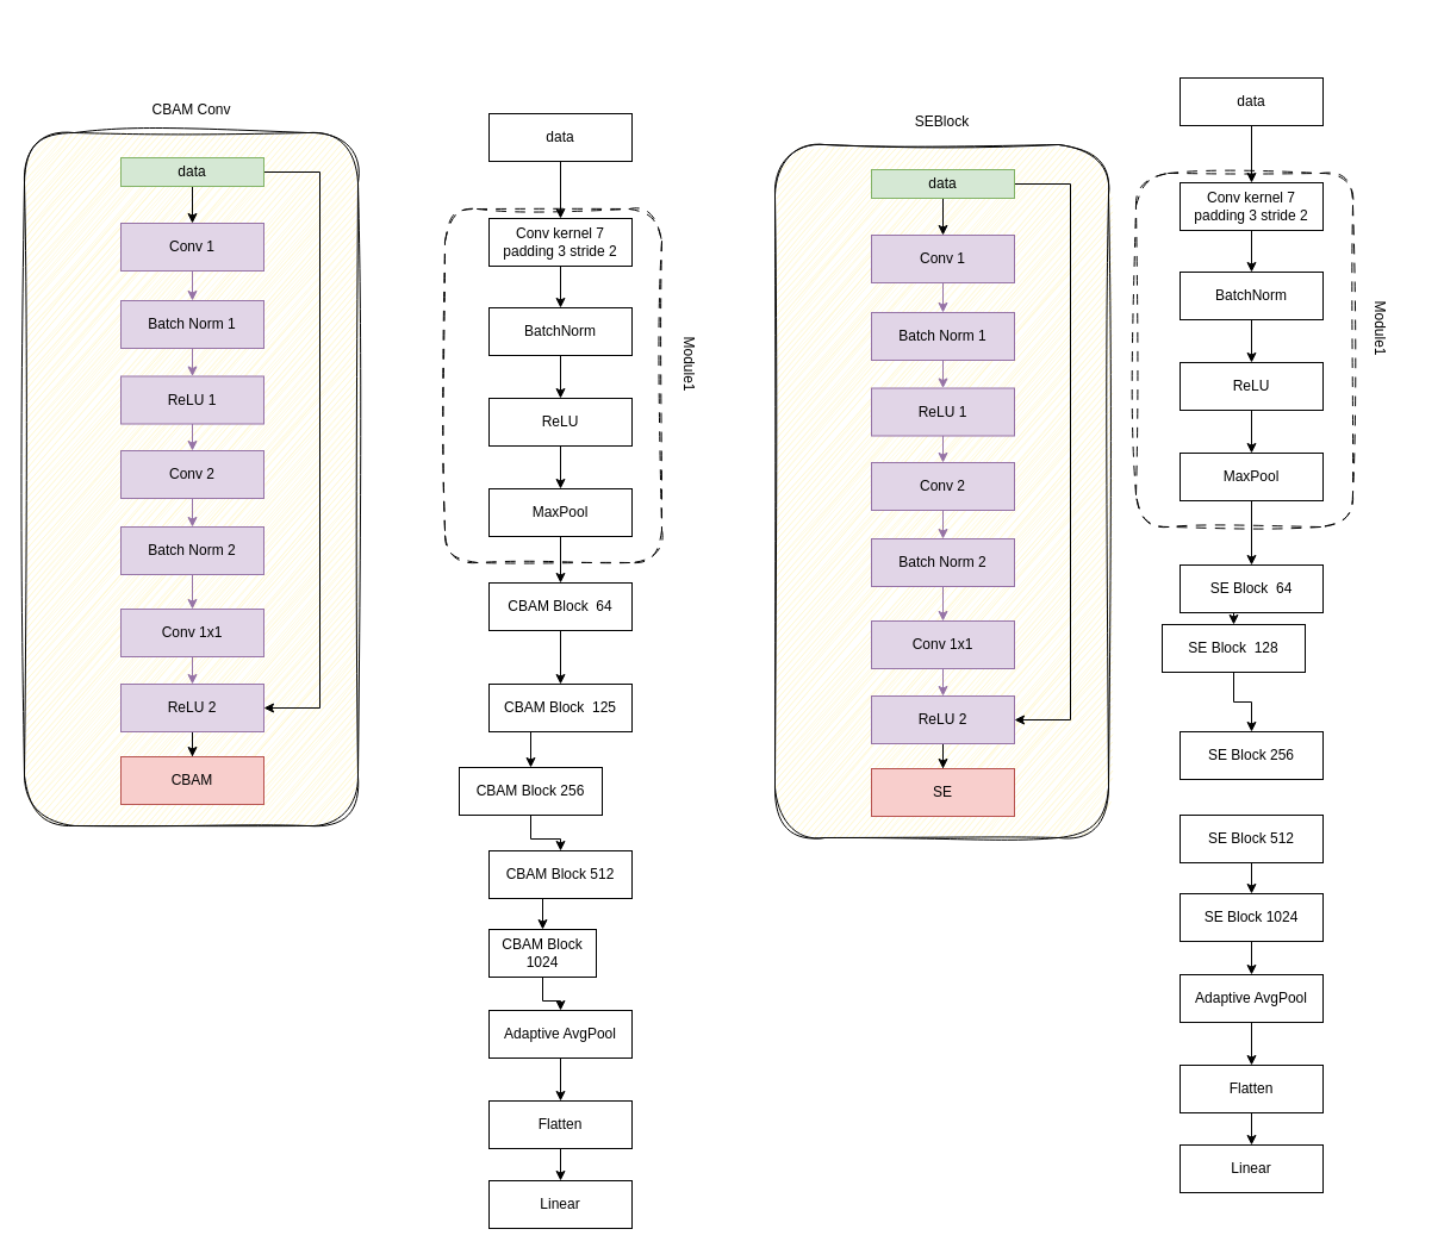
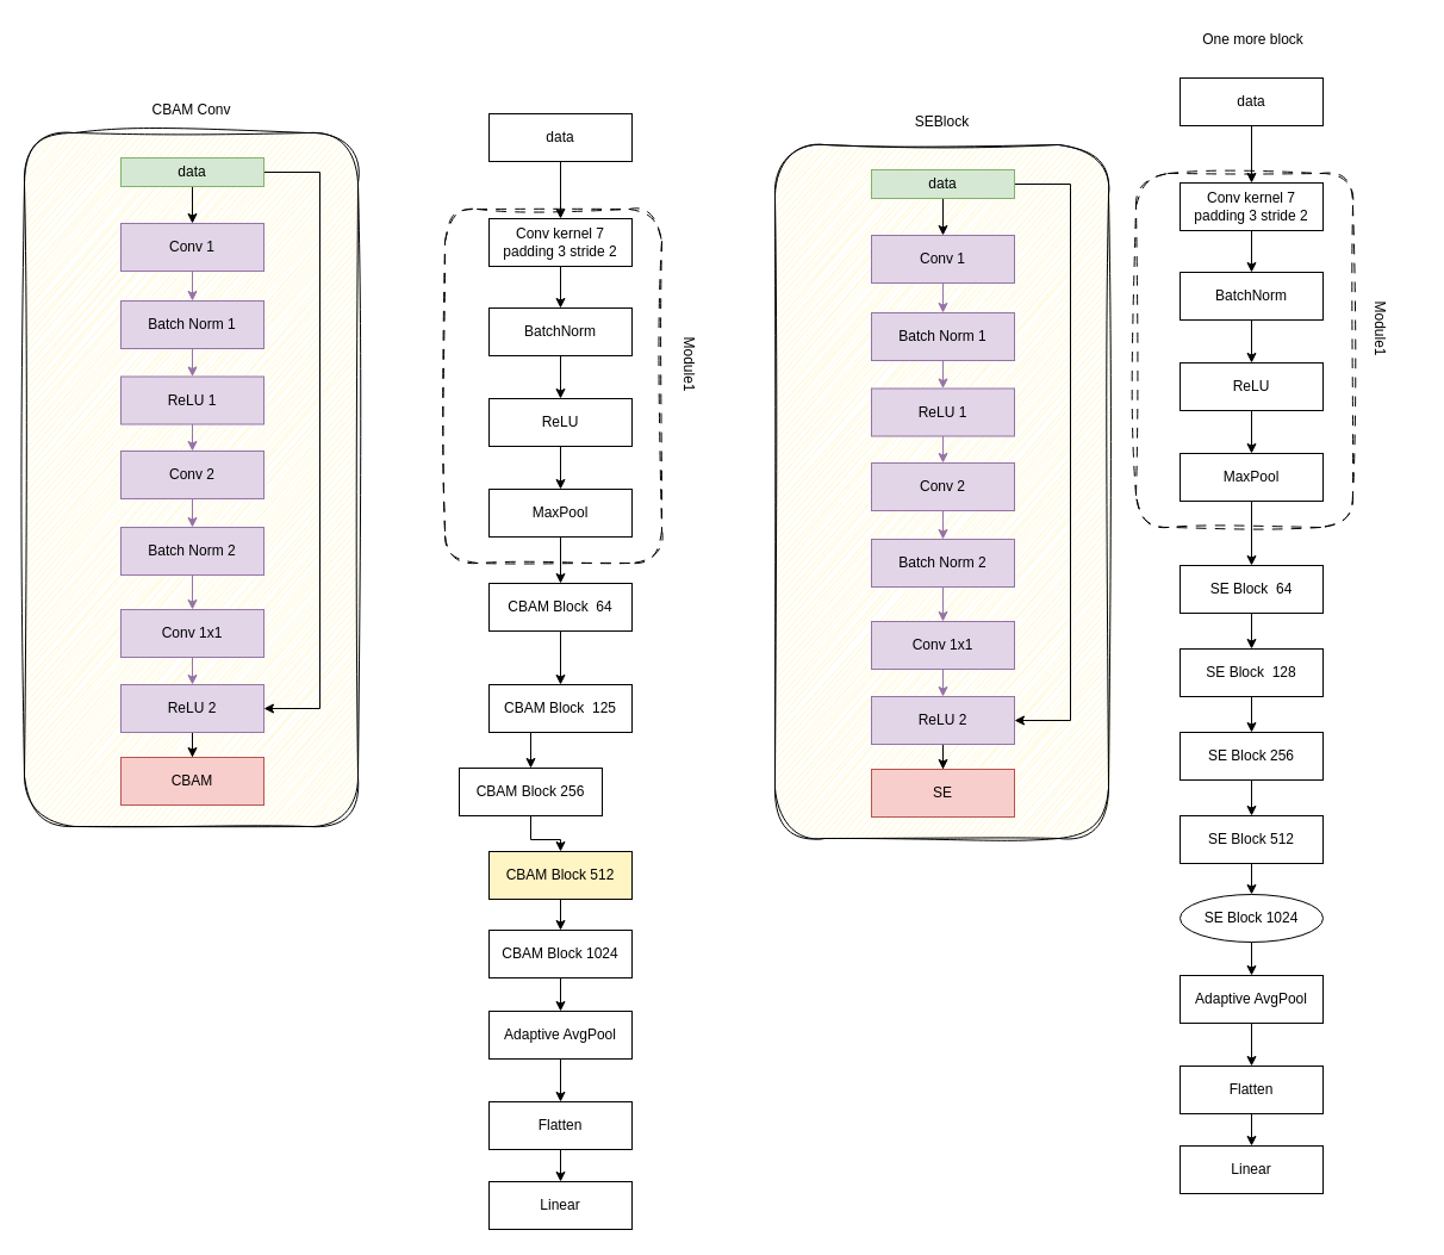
+ <mxCell id="96" value="&lt;div&gt;One more block&lt;/div&gt;" style="text;html=1;align=center;verticalAlign=middle;resizable=1;points=[];autosize=1;strokeColor=none;fillColor=none;movable=1;rotatable=1;deletable=1;editable=1;locked=0;connectable=1;" vertex="1" parent="1"><mxGeometry x="999" y="20" width="103" height="26" as="geometry" /></mxCell>
- <mxCell id="89" value="SE Block&amp;nbsp; 128" style="rounded=0;whiteSpace=wrap;html=1;movable=1;resizable=1;rotatable=1;deletable=1;editable=1;locked=0;connectable=1;" vertex="1" parent="1"><mxGeometry x="975" y="524" width="120" height="40" as="geometry" /></mxCell>
+ <mxCell id="89" value="SE Block&amp;nbsp; 128" style="rounded=0;whiteSpace=wrap;html=1;movable=1;resizable=1;rotatable=1;deletable=1;editable=1;locked=0;connectable=1;" vertex="1" parent="1"><mxGeometry x="990" y="544" width="120" height="40" as="geometry" /></mxCell>
+ <mxCell id="90" style="edgeStyle=orthogonalEdgeStyle;rounded=0;orthogonalLoop=1;jettySize=auto;html=1;exitX=0.5;exitY=1;exitDx=0;exitDy=0;movable=1;resizable=1;rotatable=1;deletable=1;editable=1;locked=0;connectable=1;" edge="1" parent="1" source="91" target="93"><mxGeometry relative="1" as="geometry" /></mxCell>
- <mxCell id="46" value="CBAM Block 512" style="rounded=0;whiteSpace=wrap;html=1;movable=1;resizable=1;rotatable=1;deletable=1;editable=1;locked=0;connectable=1;" vertex="1" parent="1"><mxGeometry x="410" y="714" width="120" height="40" as="geometry" /></mxCell>
+ <mxCell id="46" value="CBAM Block 512" style="rounded=0;whiteSpace=wrap;html=1;movable=1;resizable=1;rotatable=1;deletable=1;editable=1;locked=0;connectable=1;fillColor=#fff4c3;" vertex="1" parent="1"><mxGeometry x="410" y="714" width="120" height="40" as="geometry" /></mxCell>
- <mxCell id="95" value="SE Block 1024" style="rounded=0;whiteSpace=wrap;html=1;movable=1;resizable=1;rotatable=1;deletable=1;editable=1;locked=0;connectable=1;" vertex="1" parent="1"><mxGeometry x="990" y="750" width="120" height="40" as="geometry" /></mxCell>
+ <mxCell id="95" value="SE Block 1024" style="ellipse;whiteSpace=wrap;html=1;movable=1;resizable=1;rotatable=1;deletable=1;editable=1;locked=0;connectable=1;" vertex="1" parent="1"><mxGeometry x="990" y="750" width="120" height="40" as="geometry" /></mxCell>
- <mxCell id="48" value="CBAM Block 1024" style="rounded=0;whiteSpace=wrap;html=1;movable=1;resizable=1;rotatable=1;deletable=1;editable=1;locked=0;connectable=1;" vertex="1" parent="1"><mxGeometry x="410" y="780" width="90" height="40" as="geometry" /></mxCell>
+ <mxCell id="48" value="CBAM Block 1024" style="rounded=0;whiteSpace=wrap;html=1;movable=1;resizable=1;rotatable=1;deletable=1;editable=1;locked=0;connectable=1;" vertex="1" parent="1"><mxGeometry x="410" y="780" width="120" height="40" as="geometry" /></mxCell>
